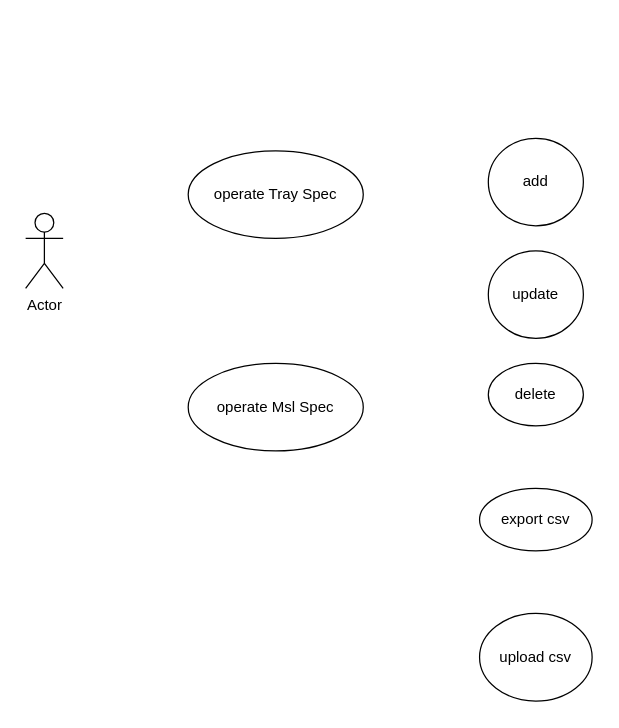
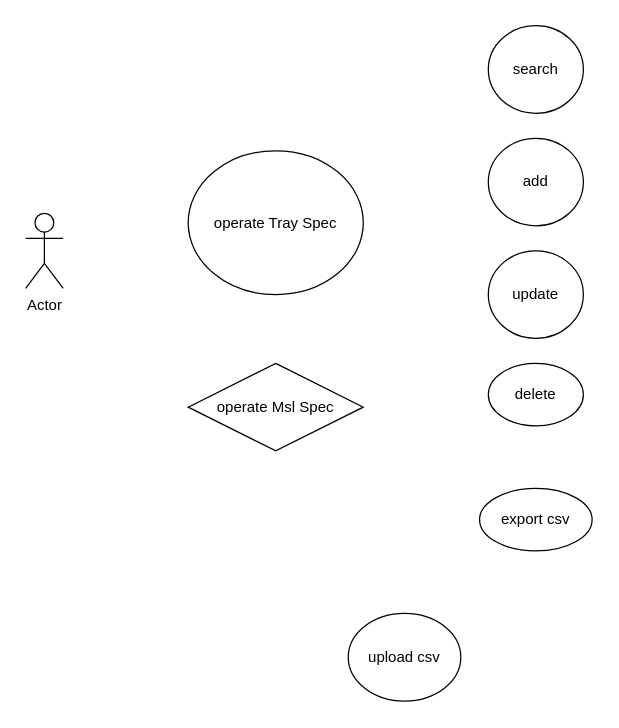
+ <mxCell id="5" value="search" style="ellipse;whiteSpace=wrap;html=1;" vertex="1" parent="1"><mxGeometry x="390" y="20" width="76" height="70" as="geometry" /></mxCell>
- <mxCell id="3" value="operate Tray Spec" style="ellipse;whiteSpace=wrap;html=1;" vertex="1" parent="1"><mxGeometry x="150" y="120" width="140" height="70" as="geometry" /></mxCell>
+ <mxCell id="3" value="operate Tray Spec" style="ellipse;whiteSpace=wrap;html=1;" vertex="1" parent="1"><mxGeometry x="150" y="120" width="140" height="115" as="geometry" /></mxCell>
- <mxCell id="4" value="operate Msl Spec" style="ellipse;whiteSpace=wrap;html=1;" vertex="1" parent="1"><mxGeometry x="150" y="290" width="140" height="70" as="geometry" /></mxCell>
+ <mxCell id="4" value="operate Msl Spec" style="rhombus;whiteSpace=wrap;html=1;" vertex="1" parent="1"><mxGeometry x="150" y="290" width="140" height="70" as="geometry" /></mxCell>
- <mxCell id="10" value="upload csv" style="ellipse;whiteSpace=wrap;html=1;" vertex="1" parent="1"><mxGeometry x="383" y="490" width="90" height="70" as="geometry" /></mxCell>
+ <mxCell id="10" value="upload csv" style="ellipse;whiteSpace=wrap;html=1;" vertex="1" parent="1"><mxGeometry x="278" y="490" width="90" height="70" as="geometry" /></mxCell>
